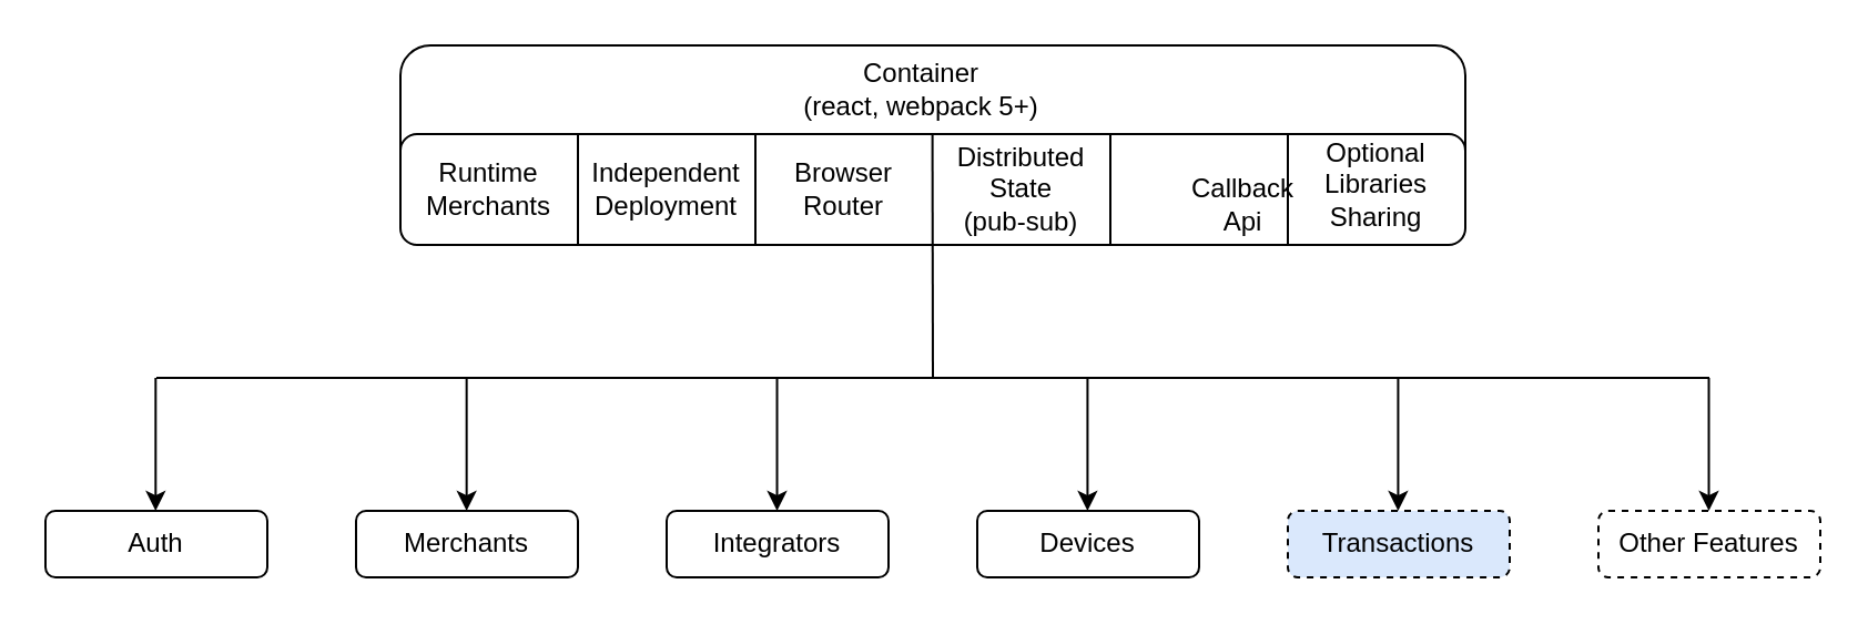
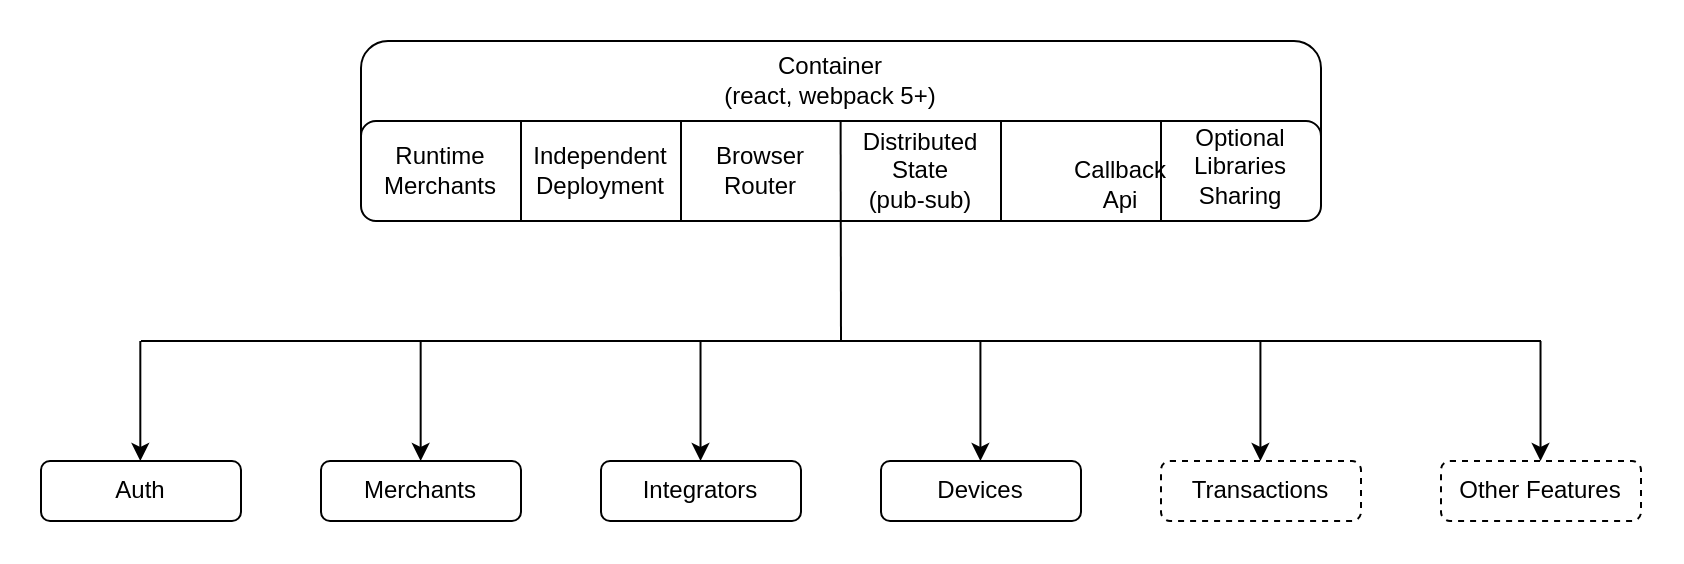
- <mxCell id="24" value="Transactions" style="whiteSpace=wrap;html=1;dashed=1;rounded=1;fillColor=#dae8fc;" vertex="1" parent="1"><mxGeometry x="580" y="230" width="100" height="30" as="geometry" /></mxCell>
+ <mxCell id="24" value="Transactions" style="whiteSpace=wrap;html=1;dashed=1;rounded=1;" vertex="1" parent="1"><mxGeometry x="580" y="230" width="100" height="30" as="geometry" /></mxCell>
